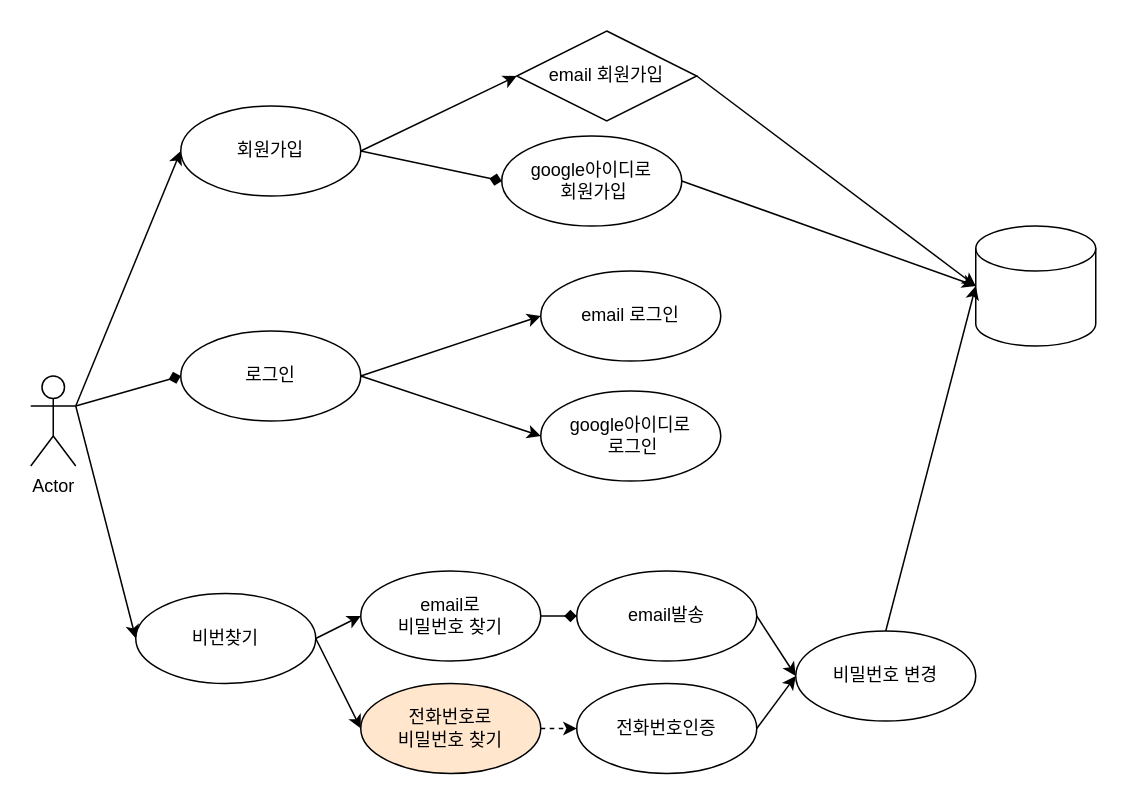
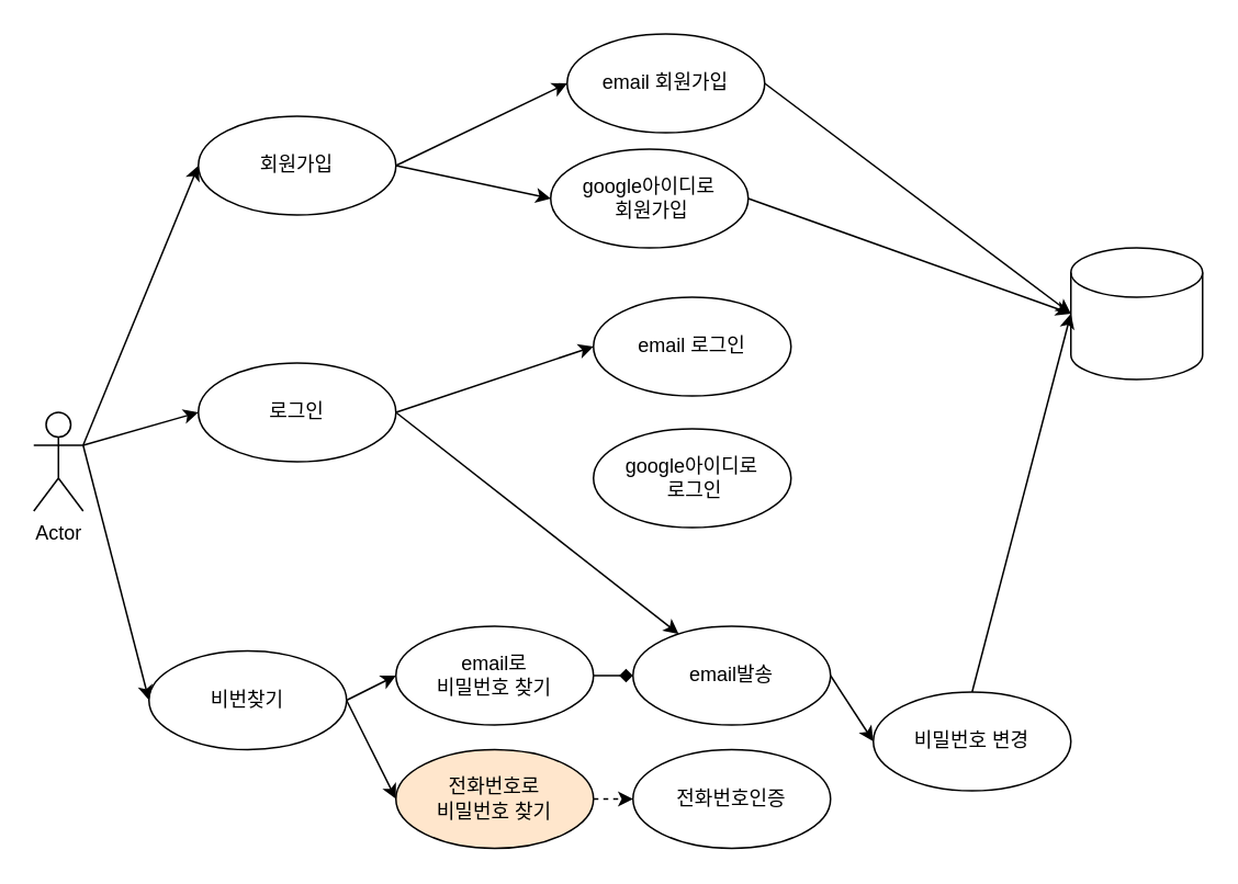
- <mxCell id="4" value="email 회원가입" style="rhombus;whiteSpace=wrap;html=1;" vertex="1" parent="1"><mxGeometry x="344" y="20" width="120" height="60" as="geometry" /></mxCell>
+ <mxCell id="4" value="email 회원가입" style="ellipse;whiteSpace=wrap;html=1;" vertex="1" parent="1"><mxGeometry x="344" y="20" width="120" height="60" as="geometry" /></mxCell>
- <mxCell id="13" style="rounded=0;orthogonalLoop=1;jettySize=auto;html=1;entryX=0;entryY=0.5;entryDx=0;entryDy=0;exitX=1;exitY=0.5;exitDx=0;exitDy=0;endArrow=diamond;" edge="1" parent="1" source="15" target="5"><mxGeometry relative="1" as="geometry"><mxPoint x="100" y="230" as="sourcePoint" /><mxPoint x="170" y="70" as="targetPoint" /></mxGeometry></mxCell>
+ <mxCell id="13" style="rounded=0;orthogonalLoop=1;jettySize=auto;html=1;entryX=0;entryY=0.5;entryDx=0;entryDy=0;exitX=1;exitY=0.5;exitDx=0;exitDy=0;" edge="1" parent="1" source="15" target="5"><mxGeometry relative="1" as="geometry"><mxPoint x="100" y="230" as="sourcePoint" /><mxPoint x="170" y="70" as="targetPoint" /></mxGeometry></mxCell>
- <mxCell id="17" style="rounded=0;orthogonalLoop=1;jettySize=auto;html=1;entryX=0;entryY=0.5;entryDx=0;entryDy=0;exitX=1;exitY=0.333;exitDx=0;exitDy=0;exitPerimeter=0;endArrow=diamond;" edge="1" parent="1" source="3" target="16"><mxGeometry relative="1" as="geometry"><mxPoint x="60" y="280" as="sourcePoint" /><mxPoint x="160" y="110" as="targetPoint" /></mxGeometry></mxCell>
+ <mxCell id="17" style="rounded=0;orthogonalLoop=1;jettySize=auto;html=1;entryX=0;entryY=0.5;entryDx=0;entryDy=0;exitX=1;exitY=0.333;exitDx=0;exitDy=0;exitPerimeter=0;" edge="1" parent="1" source="3" target="16"><mxGeometry relative="1" as="geometry"><mxPoint x="60" y="280" as="sourcePoint" /><mxPoint x="160" y="110" as="targetPoint" /></mxGeometry></mxCell>
- <mxCell id="21" style="rounded=0;orthogonalLoop=1;jettySize=auto;html=1;entryX=0;entryY=0.5;entryDx=0;entryDy=0;exitX=1;exitY=0.5;exitDx=0;exitDy=0;" edge="1" parent="1" source="16" target="7"><mxGeometry relative="1" as="geometry"><mxPoint x="70" y="290" as="sourcePoint" /><mxPoint x="110" y="445" as="targetPoint" /></mxGeometry></mxCell>
+ <mxCell id="21" style="rounded=0;orthogonalLoop=1;jettySize=auto;html=1;exitX=1;exitY=0.5;exitDx=0;exitDy=0;" edge="1" parent="1" source="16" target="10"><mxGeometry relative="1" as="geometry"><mxPoint x="70" y="290" as="sourcePoint" /><mxPoint x="110" y="445" as="targetPoint" /></mxGeometry></mxCell>
- <mxCell id="27" style="rounded=0;orthogonalLoop=1;jettySize=auto;html=1;entryX=0;entryY=0.5;entryDx=0;entryDy=0;exitX=1;exitY=0.5;exitDx=0;exitDy=0;" edge="1" parent="1" source="11" target="12"><mxGeometry relative="1" as="geometry"><mxPoint x="130" y="350" as="sourcePoint" /><mxPoint x="170" y="505" as="targetPoint" /></mxGeometry></mxCell>
